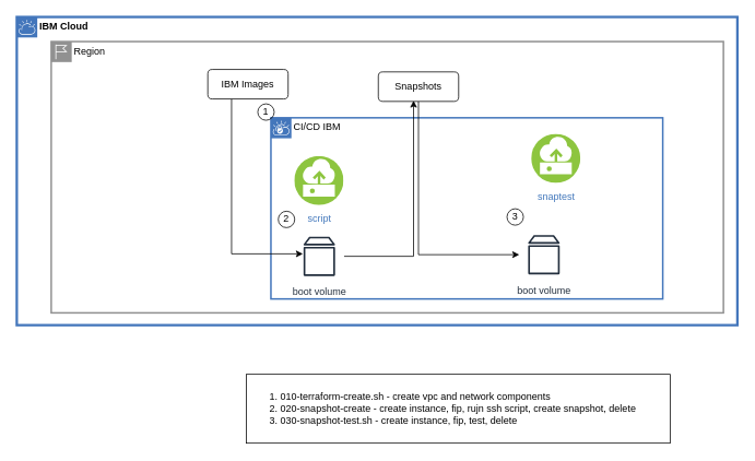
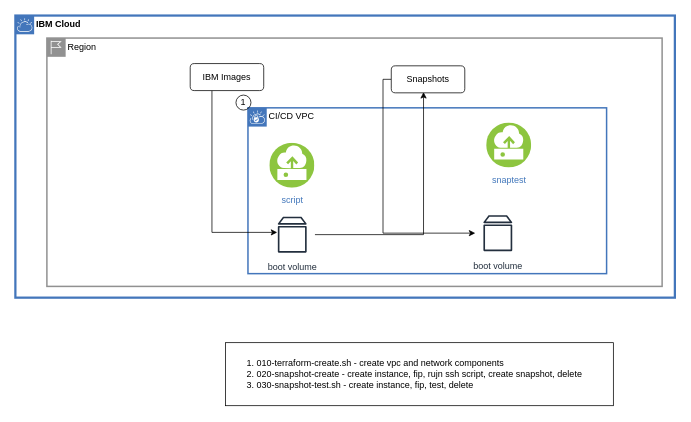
- <mxCell id="13" value="Snapshots" style="rounded=1;whiteSpace=wrap;html=1;" parent="1" vertex="1"><mxGeometry x="461" y="87" width="98" height="36" as="geometry" /></mxCell>
+ <mxCell id="13" value="Snapshots" style="rounded=1;whiteSpace=wrap;html=1;" parent="1" vertex="1"><mxGeometry x="521" y="87" width="98" height="36" as="geometry" /></mxCell>
- <mxCell id="4" value="CI/CD IBM" style="shape=mxgraph.ibm.box;prType=vpc;fontStyle=0;verticalAlign=top;align=left;spacingLeft=32;spacingTop=4;fillColor=none;rounded=0;whiteSpace=wrap;html=1;strokeColor=#4376BB;strokeWidth=2;dashed=0;container=0;spacing=-4;collapsible=0;expand=0;recursiveResize=0;" parent="1" vertex="1"><mxGeometry x="330" y="143" width="478" height="221" as="geometry" /></mxCell>
+ <mxCell id="4" value="CI/CD VPC" style="shape=mxgraph.ibm.box;prType=vpc;fontStyle=0;verticalAlign=top;align=left;spacingLeft=32;spacingTop=4;fillColor=none;rounded=0;whiteSpace=wrap;html=1;strokeColor=#4376BB;strokeWidth=2;dashed=0;container=0;spacing=-4;collapsible=0;expand=0;recursiveResize=0;" parent="1" vertex="1"><mxGeometry x="330" y="143" width="478" height="221" as="geometry" /></mxCell>
- <mxCell id="16" value="3" style="ellipse;whiteSpace=wrap;html=1;aspect=fixed;fillColor=none;" parent="1" vertex="1"><mxGeometry x="618" y="254" width="20" height="20" as="geometry" /></mxCell>
- <mxCell id="15" value="2" style="ellipse;whiteSpace=wrap;html=1;aspect=fixed;fillColor=none;" parent="1" vertex="1"><mxGeometry x="339" y="257" width="20" height="20" as="geometry" /></mxCell>
